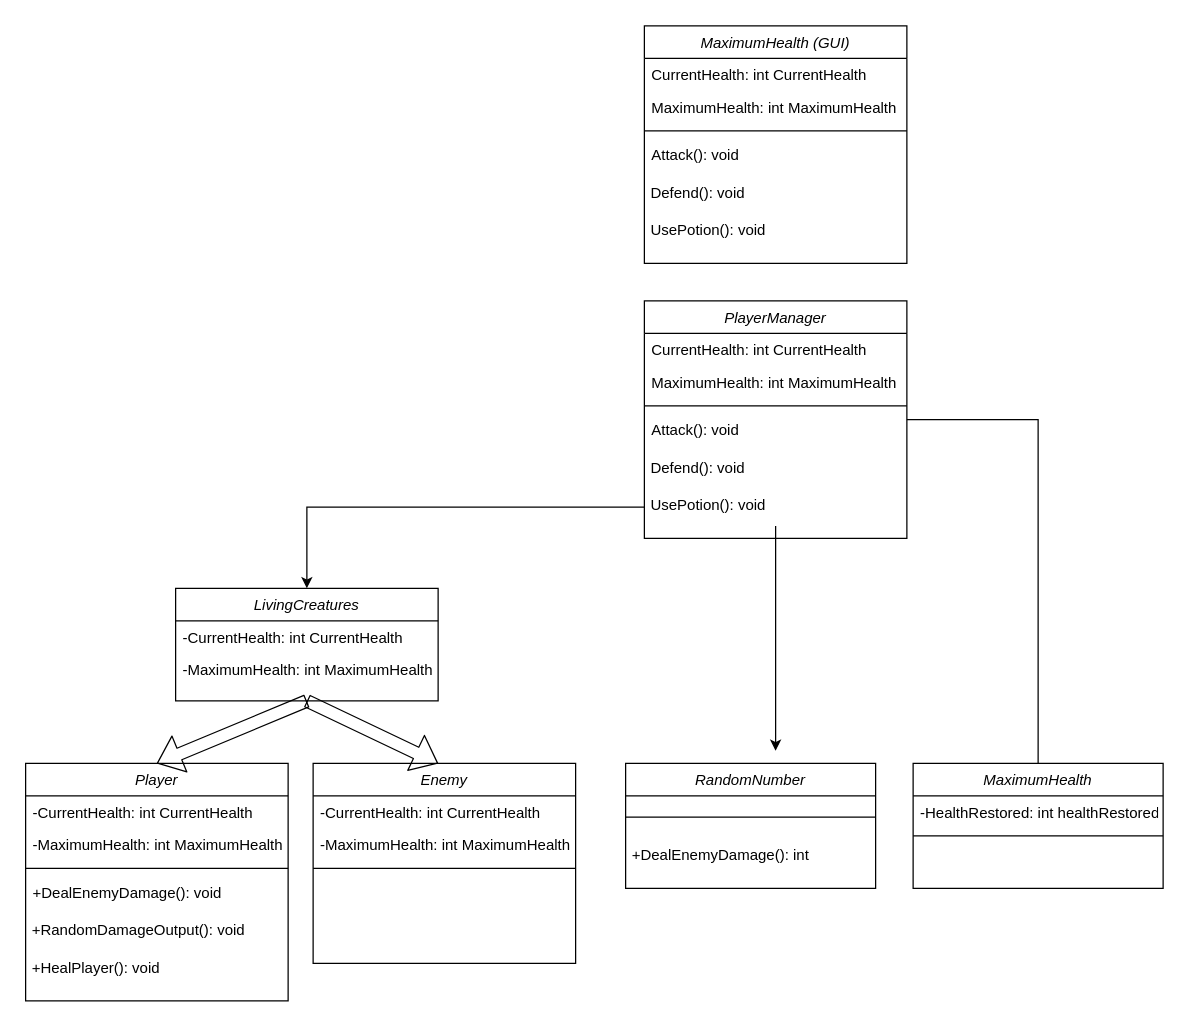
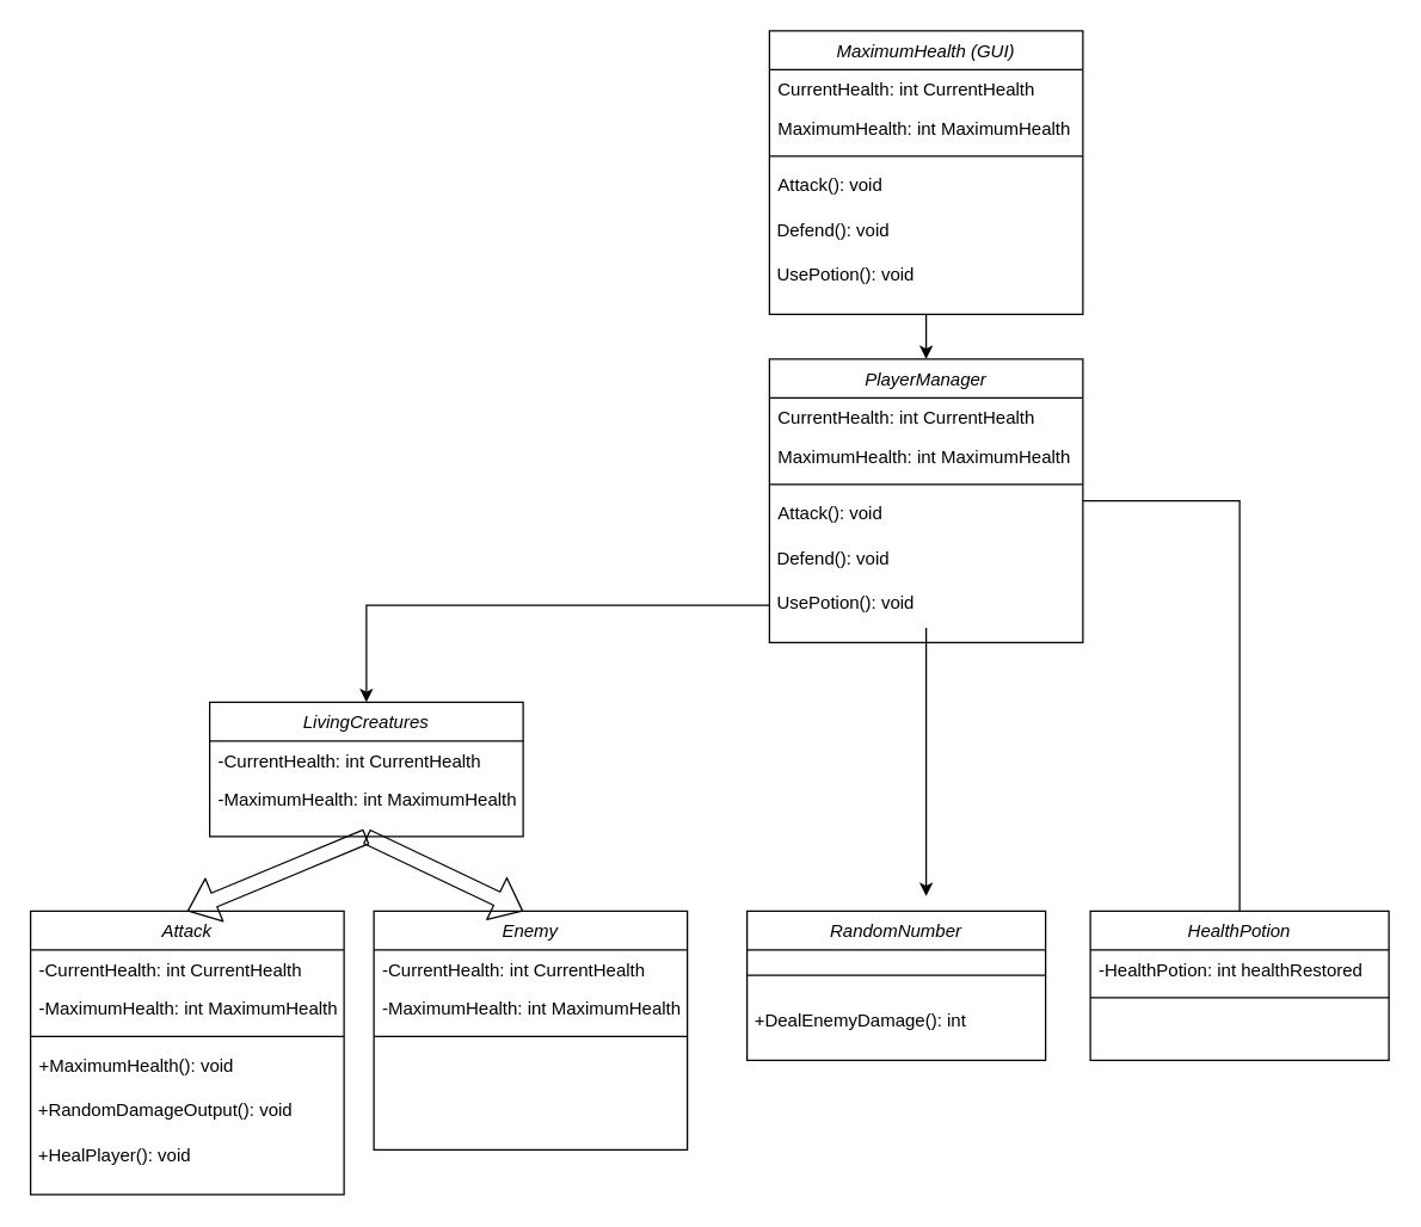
+ <mxCell id="19" style="edgeStyle=orthogonalEdgeStyle;rounded=0;orthogonalLoop=1;jettySize=auto;html=1;" edge="1" parent="1" source="20" target="31"><mxGeometry relative="1" as="geometry" /></mxCell>
- <mxCell id="2" value="Player" style="swimlane;fontStyle=2;align=center;verticalAlign=top;childLayout=stackLayout;horizontal=1;startSize=26;horizontalStack=0;resizeParent=1;resizeLast=0;collapsible=1;marginBottom=0;rounded=0;shadow=0;strokeWidth=1;" parent="1" vertex="1"><mxGeometry x="20" y="610" width="210" height="190" as="geometry"><mxRectangle x="230" y="140" width="160" height="26" as="alternateBounds" /></mxGeometry></mxCell>
+ <mxCell id="2" value="Attack" style="swimlane;fontStyle=2;align=center;verticalAlign=top;childLayout=stackLayout;horizontal=1;startSize=26;horizontalStack=0;resizeParent=1;resizeLast=0;collapsible=1;marginBottom=0;rounded=0;shadow=0;strokeWidth=1;" parent="1" vertex="1"><mxGeometry x="20" y="610" width="210" height="190" as="geometry"><mxRectangle x="230" y="140" width="160" height="26" as="alternateBounds" /></mxGeometry></mxCell>
- <mxCell id="9" value="MaximumHealth" style="swimlane;fontStyle=2;align=center;verticalAlign=top;childLayout=stackLayout;horizontal=1;startSize=26;horizontalStack=0;resizeParent=1;resizeLast=0;collapsible=1;marginBottom=0;rounded=0;shadow=0;strokeWidth=1;" parent="1" vertex="1"><mxGeometry x="730" y="610" width="200" height="100" as="geometry"><mxRectangle x="230" y="140" width="160" height="26" as="alternateBounds" /></mxGeometry></mxCell>
+ <mxCell id="9" value="HealthPotion" style="swimlane;fontStyle=2;align=center;verticalAlign=top;childLayout=stackLayout;horizontal=1;startSize=26;horizontalStack=0;resizeParent=1;resizeLast=0;collapsible=1;marginBottom=0;rounded=0;shadow=0;strokeWidth=1;" parent="1" vertex="1"><mxGeometry x="730" y="610" width="200" height="100" as="geometry"><mxRectangle x="230" y="140" width="160" height="26" as="alternateBounds" /></mxGeometry></mxCell>
- <mxCell id="10" value="-HealthRestored: int healthRestored" style="text;align=left;verticalAlign=top;spacingLeft=4;spacingRight=4;overflow=hidden;rotatable=0;points=[[0,0.5],[1,0.5]];portConstraint=eastwest;" parent="9" vertex="1"><mxGeometry y="26" width="200" height="26" as="geometry" /></mxCell>
+ <mxCell id="10" value="-HealthPotion: int healthRestored" style="text;align=left;verticalAlign=top;spacingLeft=4;spacingRight=4;overflow=hidden;rotatable=0;points=[[0,0.5],[1,0.5]];portConstraint=eastwest;" parent="9" vertex="1"><mxGeometry y="26" width="200" height="26" as="geometry" /></mxCell>
- <mxCell id="6" value="+DealEnemyDamage(): void" style="text;align=left;verticalAlign=top;spacingLeft=4;spacingRight=4;overflow=hidden;rotatable=0;points=[[0,0.5],[1,0.5]];portConstraint=eastwest;" parent="2" vertex="1"><mxGeometry y="90" width="210" height="30" as="geometry" /></mxCell>
+ <mxCell id="6" value="+MaximumHealth(): void" style="text;align=left;verticalAlign=top;spacingLeft=4;spacingRight=4;overflow=hidden;rotatable=0;points=[[0,0.5],[1,0.5]];portConstraint=eastwest;" parent="2" vertex="1"><mxGeometry y="90" width="210" height="30" as="geometry" /></mxCell>
